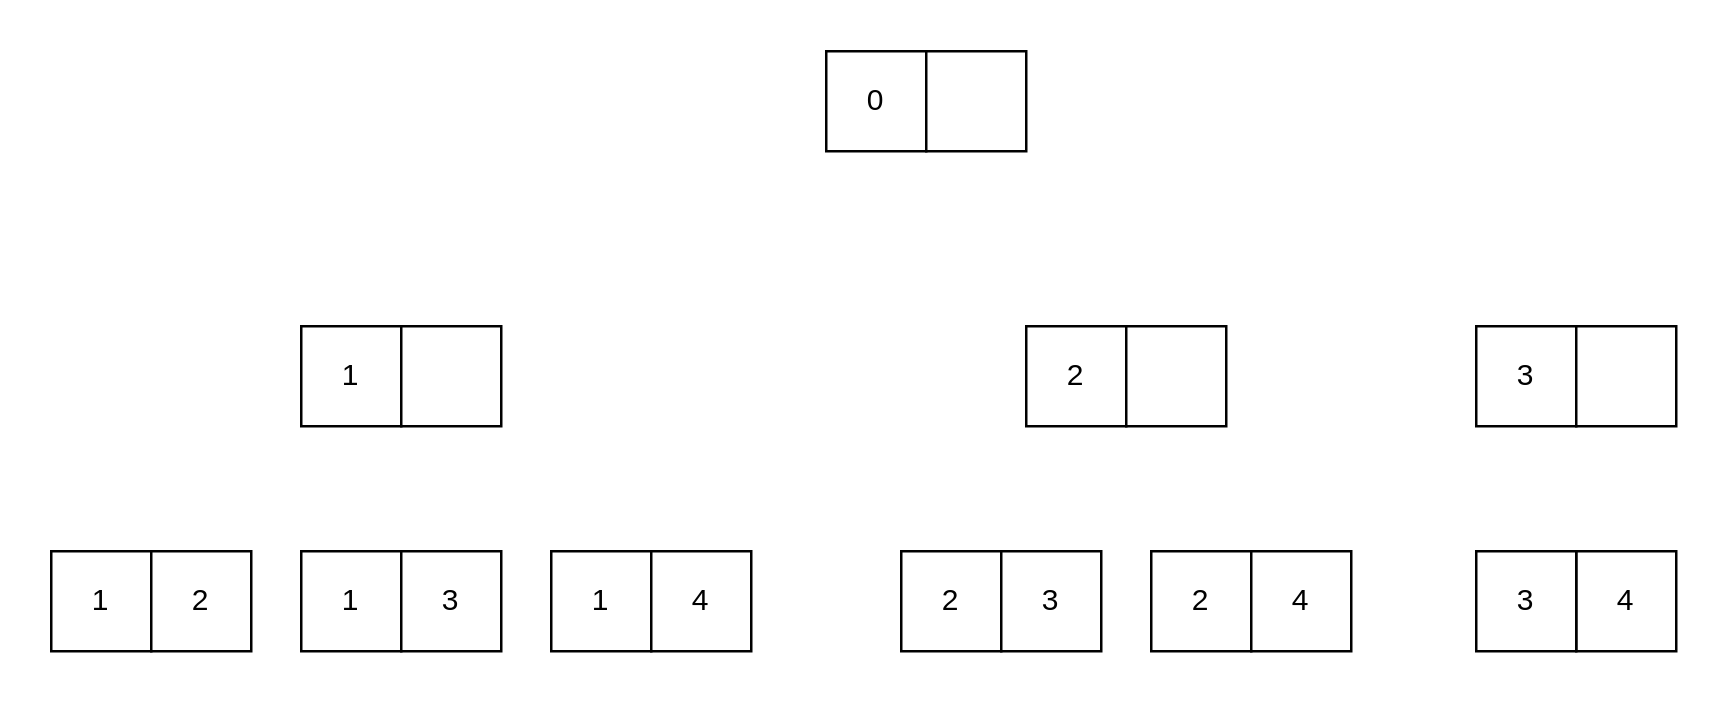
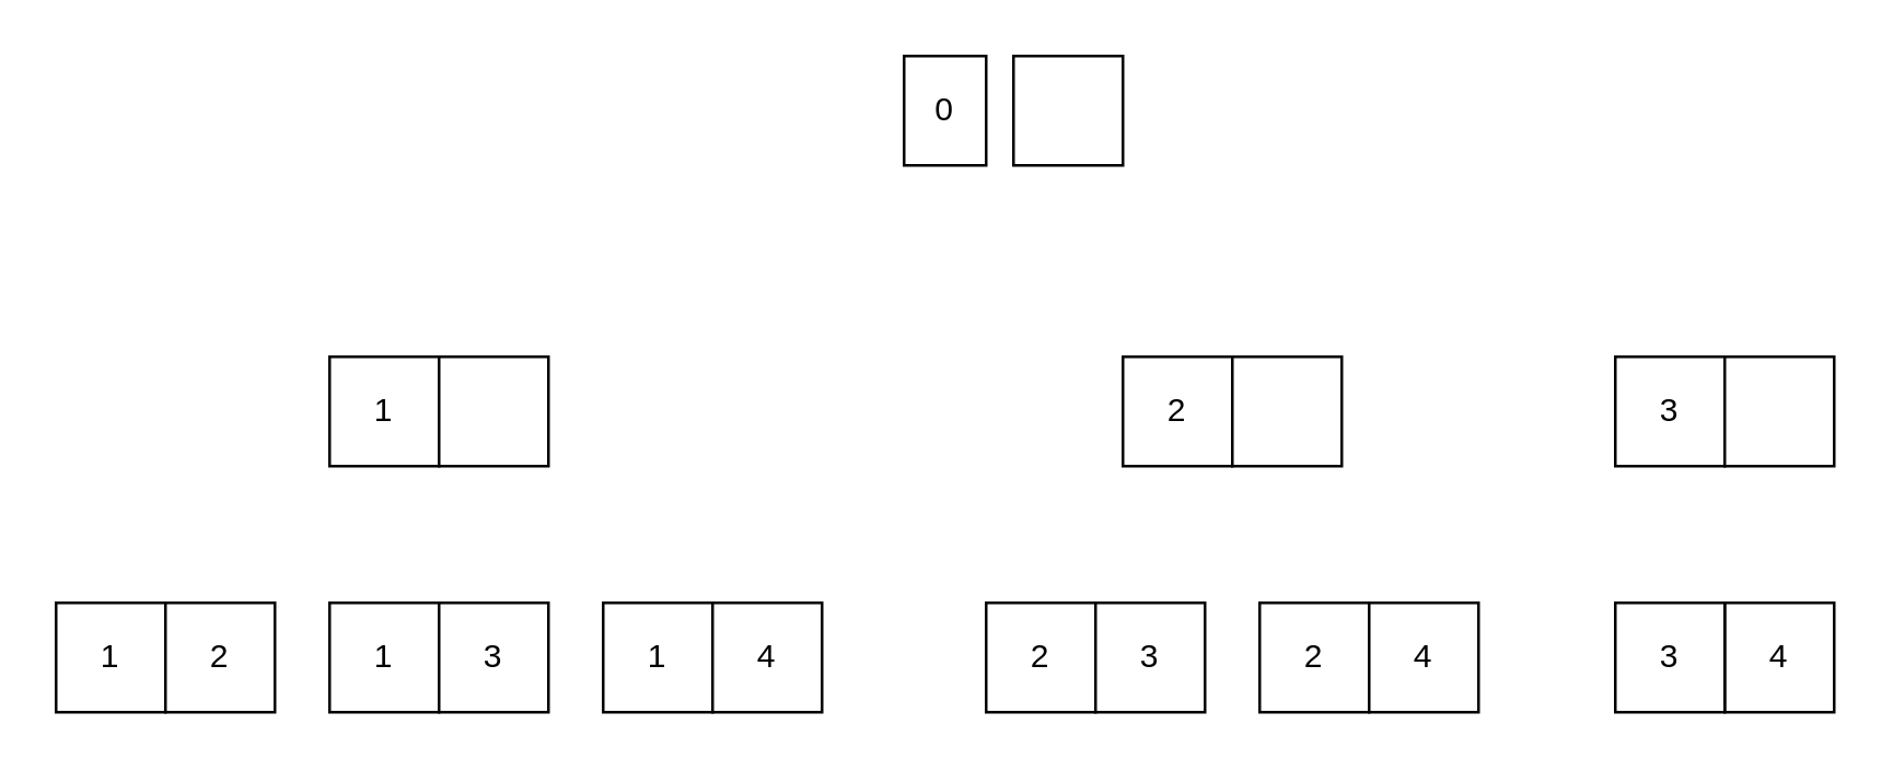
- <mxCell id="20" value="0" style="whiteSpace=wrap;html=1;aspect=fixed;" vertex="1" parent="1"><mxGeometry x="330" y="20" width="40" height="40" as="geometry" /></mxCell>
+ <mxCell id="20" value="0" style="whiteSpace=wrap;html=1;aspect=fixed;" vertex="1" parent="1"><mxGeometry x="330" y="20" width="30" height="40" as="geometry" /></mxCell>
